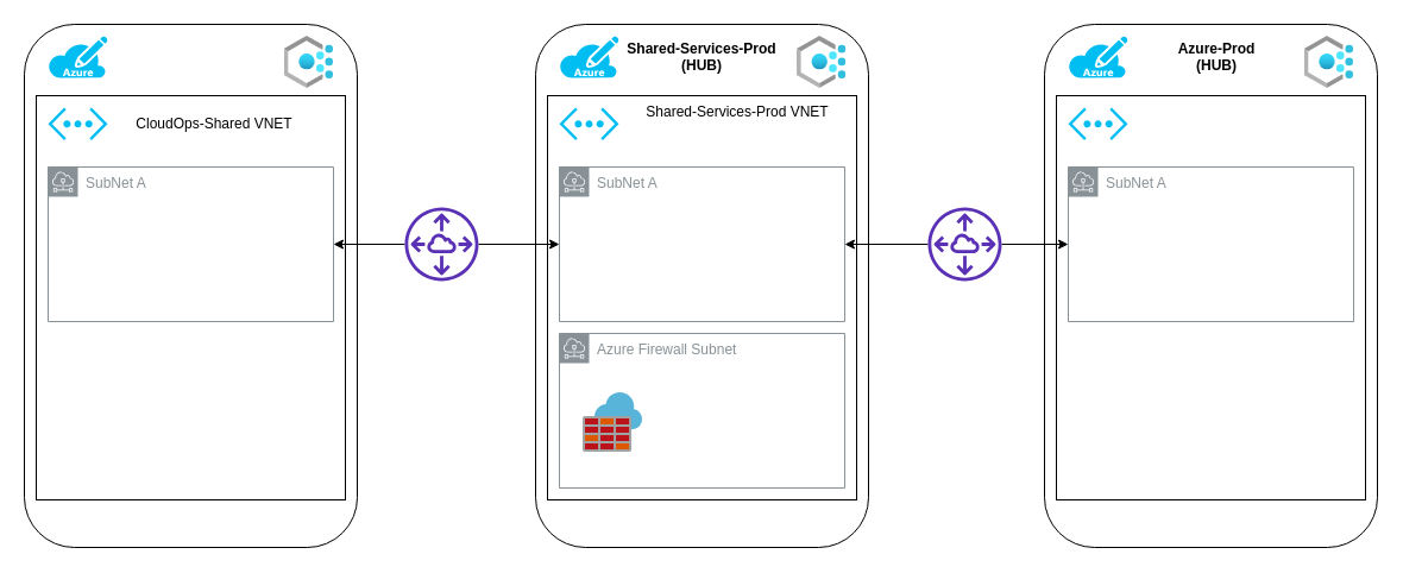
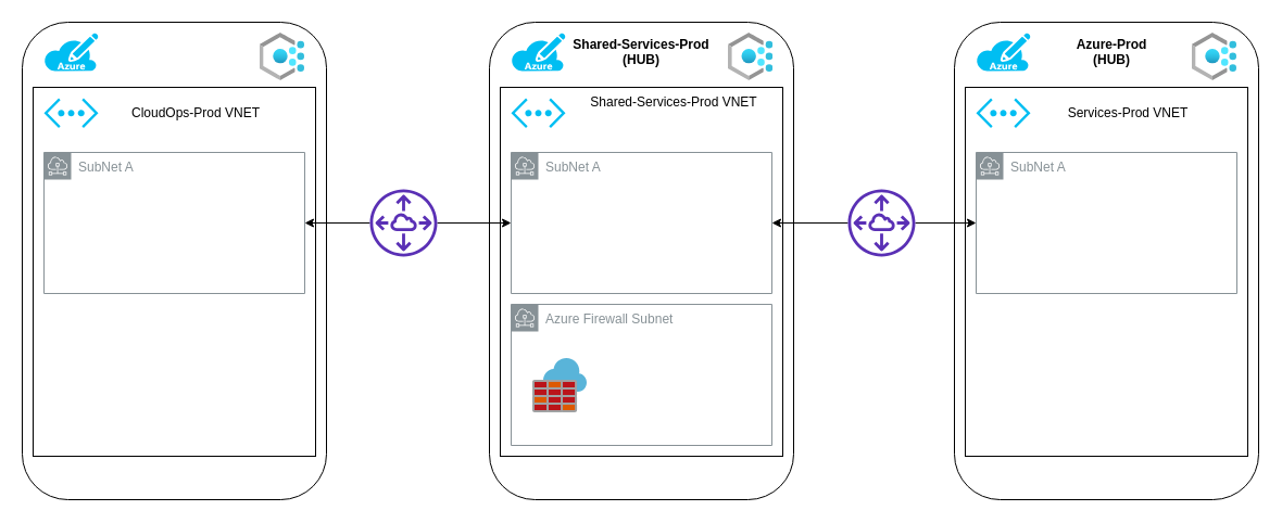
+ <mxCell id="18" value="Services-Prod VNET" style="text;html=1;strokeColor=none;fillColor=none;align=center;verticalAlign=middle;whiteSpace=wrap;rounded=0;fontSize=12;" vertex="1" parent="1"><mxGeometry x="958" y="93.75" width="160" height="20" as="geometry" /></mxCell>
- <mxCell id="12" value="CloudOps-Shared VNET" style="text;html=1;strokeColor=none;fillColor=none;align=center;verticalAlign=middle;whiteSpace=wrap;rounded=0;fontSize=12;" vertex="1" parent="1"><mxGeometry x="100" y="93.75" width="160" height="20" as="geometry" /></mxCell>
+ <mxCell id="12" value="CloudOps-Prod VNET" style="text;html=1;strokeColor=none;fillColor=none;align=center;verticalAlign=middle;whiteSpace=wrap;rounded=0;fontSize=12;" vertex="1" parent="1"><mxGeometry x="100" y="93.75" width="160" height="20" as="geometry" /></mxCell>
